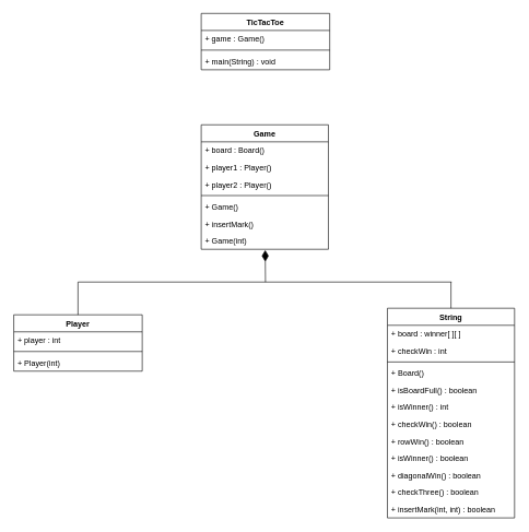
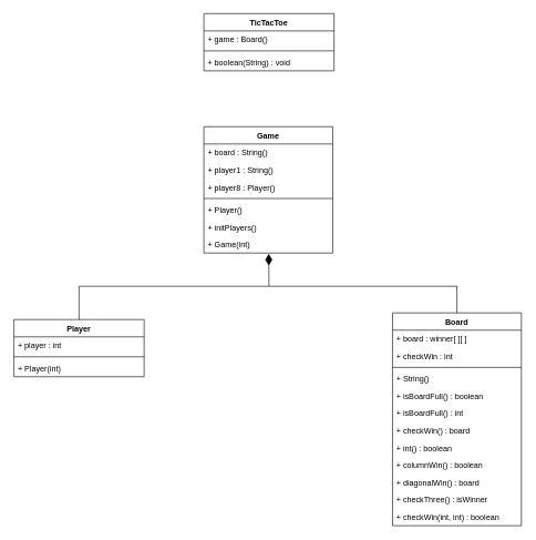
- <mxCell id="3" value="+ game : Game()" style="text;strokeColor=none;fillColor=none;align=left;verticalAlign=top;spacingLeft=4;spacingRight=4;overflow=hidden;rotatable=0;points=[[0,0.5],[1,0.5]];portConstraint=eastwest;" vertex="1" parent="2"><mxGeometry y="26" width="196" height="26" as="geometry" /></mxCell>
+ <mxCell id="3" value="+ game : Board()" style="text;strokeColor=none;fillColor=none;align=left;verticalAlign=top;spacingLeft=4;spacingRight=4;overflow=hidden;rotatable=0;points=[[0,0.5],[1,0.5]];portConstraint=eastwest;" vertex="1" parent="2"><mxGeometry y="26" width="196" height="26" as="geometry" /></mxCell>
- <mxCell id="5" value="+ main(String) : void" style="text;strokeColor=none;fillColor=none;align=left;verticalAlign=top;spacingLeft=4;spacingRight=4;overflow=hidden;rotatable=0;points=[[0,0.5],[1,0.5]];portConstraint=eastwest;" vertex="1" parent="2"><mxGeometry y="60" width="196" height="26" as="geometry" /></mxCell>
+ <mxCell id="5" value="+ boolean(String) : void" style="text;strokeColor=none;fillColor=none;align=left;verticalAlign=top;spacingLeft=4;spacingRight=4;overflow=hidden;rotatable=0;points=[[0,0.5],[1,0.5]];portConstraint=eastwest;" vertex="1" parent="2"><mxGeometry y="60" width="196" height="26" as="geometry" /></mxCell>
- <mxCell id="7" value="+ board : Board()" style="text;strokeColor=none;fillColor=none;align=left;verticalAlign=top;spacingLeft=4;spacingRight=4;overflow=hidden;rotatable=0;points=[[0,0.5],[1,0.5]];portConstraint=eastwest;" vertex="1" parent="6"><mxGeometry y="26" width="194" height="26" as="geometry" /></mxCell>
+ <mxCell id="7" value="+ board : String()" style="text;strokeColor=none;fillColor=none;align=left;verticalAlign=top;spacingLeft=4;spacingRight=4;overflow=hidden;rotatable=0;points=[[0,0.5],[1,0.5]];portConstraint=eastwest;" vertex="1" parent="6"><mxGeometry y="26" width="194" height="26" as="geometry" /></mxCell>
- <mxCell id="8" value="+ player1 : Player()" style="text;strokeColor=none;fillColor=none;align=left;verticalAlign=top;spacingLeft=4;spacingRight=4;overflow=hidden;rotatable=0;points=[[0,0.5],[1,0.5]];portConstraint=eastwest;" vertex="1" parent="6"><mxGeometry y="52" width="194" height="26" as="geometry" /></mxCell>
+ <mxCell id="8" value="+ player1 : String()" style="text;strokeColor=none;fillColor=none;align=left;verticalAlign=top;spacingLeft=4;spacingRight=4;overflow=hidden;rotatable=0;points=[[0,0.5],[1,0.5]];portConstraint=eastwest;" vertex="1" parent="6"><mxGeometry y="52" width="194" height="26" as="geometry" /></mxCell>
- <mxCell id="9" value="+ player2 : Player()" style="text;strokeColor=none;fillColor=none;align=left;verticalAlign=top;spacingLeft=4;spacingRight=4;overflow=hidden;rotatable=0;points=[[0,0.5],[1,0.5]];portConstraint=eastwest;" vertex="1" parent="6"><mxGeometry y="78" width="194" height="26" as="geometry" /></mxCell>
+ <mxCell id="9" value="+ player8 : Player()" style="text;strokeColor=none;fillColor=none;align=left;verticalAlign=top;spacingLeft=4;spacingRight=4;overflow=hidden;rotatable=0;points=[[0,0.5],[1,0.5]];portConstraint=eastwest;" vertex="1" parent="6"><mxGeometry y="78" width="194" height="26" as="geometry" /></mxCell>
- <mxCell id="11" value="+ Game()" style="text;strokeColor=none;fillColor=none;align=left;verticalAlign=top;spacingLeft=4;spacingRight=4;overflow=hidden;rotatable=0;points=[[0,0.5],[1,0.5]];portConstraint=eastwest;" vertex="1" parent="6"><mxGeometry y="112" width="194" height="26" as="geometry" /></mxCell>
+ <mxCell id="11" value="+ Player()" style="text;strokeColor=none;fillColor=none;align=left;verticalAlign=top;spacingLeft=4;spacingRight=4;overflow=hidden;rotatable=0;points=[[0,0.5],[1,0.5]];portConstraint=eastwest;" vertex="1" parent="6"><mxGeometry y="112" width="194" height="26" as="geometry" /></mxCell>
- <mxCell id="12" value="+ insertMark()" style="text;strokeColor=none;fillColor=none;align=left;verticalAlign=top;spacingLeft=4;spacingRight=4;overflow=hidden;rotatable=0;points=[[0,0.5],[1,0.5]];portConstraint=eastwest;" vertex="1" parent="6"><mxGeometry y="138" width="194" height="26" as="geometry" /></mxCell>
+ <mxCell id="12" value="+ initPlayers()" style="text;strokeColor=none;fillColor=none;align=left;verticalAlign=top;spacingLeft=4;spacingRight=4;overflow=hidden;rotatable=0;points=[[0,0.5],[1,0.5]];portConstraint=eastwest;" vertex="1" parent="6"><mxGeometry y="138" width="194" height="26" as="geometry" /></mxCell>
- <mxCell id="18" value="String" style="swimlane;fontStyle=1;align=center;verticalAlign=top;childLayout=stackLayout;horizontal=1;startSize=26;horizontalStack=0;resizeParent=1;resizeParentMax=0;resizeLast=0;collapsible=1;marginBottom=0;" vertex="1" parent="1"><mxGeometry x="590" y="470" width="194" height="320" as="geometry" /></mxCell>
+ <mxCell id="18" value="Board" style="swimlane;fontStyle=1;align=center;verticalAlign=top;childLayout=stackLayout;horizontal=1;startSize=26;horizontalStack=0;resizeParent=1;resizeParentMax=0;resizeLast=0;collapsible=1;marginBottom=0;" vertex="1" parent="1"><mxGeometry x="590" y="470" width="194" height="320" as="geometry" /></mxCell>
- <mxCell id="22" value="+ Board()" style="text;strokeColor=none;fillColor=none;align=left;verticalAlign=top;spacingLeft=4;spacingRight=4;overflow=hidden;rotatable=0;points=[[0,0.5],[1,0.5]];portConstraint=eastwest;" vertex="1" parent="18"><mxGeometry y="86" width="194" height="26" as="geometry" /></mxCell>
+ <mxCell id="22" value="+ String()" style="text;strokeColor=none;fillColor=none;align=left;verticalAlign=top;spacingLeft=4;spacingRight=4;overflow=hidden;rotatable=0;points=[[0,0.5],[1,0.5]];portConstraint=eastwest;" vertex="1" parent="18"><mxGeometry y="86" width="194" height="26" as="geometry" /></mxCell>
- <mxCell id="24" value="+ isWinner() : int" style="text;strokeColor=none;fillColor=none;align=left;verticalAlign=top;spacingLeft=4;spacingRight=4;overflow=hidden;rotatable=0;points=[[0,0.5],[1,0.5]];portConstraint=eastwest;" vertex="1" parent="18"><mxGeometry y="138" width="194" height="26" as="geometry" /></mxCell>
+ <mxCell id="24" value="+ isBoardFull() : int" style="text;strokeColor=none;fillColor=none;align=left;verticalAlign=top;spacingLeft=4;spacingRight=4;overflow=hidden;rotatable=0;points=[[0,0.5],[1,0.5]];portConstraint=eastwest;" vertex="1" parent="18"><mxGeometry y="138" width="194" height="26" as="geometry" /></mxCell>
- <mxCell id="25" value="+ checkWin() : boolean" style="text;strokeColor=none;fillColor=none;align=left;verticalAlign=top;spacingLeft=4;spacingRight=4;overflow=hidden;rotatable=0;points=[[0,0.5],[1,0.5]];portConstraint=eastwest;" vertex="1" parent="18"><mxGeometry y="164" width="194" height="26" as="geometry" /></mxCell>
+ <mxCell id="25" value="+ checkWin() : board" style="text;strokeColor=none;fillColor=none;align=left;verticalAlign=top;spacingLeft=4;spacingRight=4;overflow=hidden;rotatable=0;points=[[0,0.5],[1,0.5]];portConstraint=eastwest;" vertex="1" parent="18"><mxGeometry y="164" width="194" height="26" as="geometry" /></mxCell>
- <mxCell id="26" value="+ rowWin() : boolean" style="text;strokeColor=none;fillColor=none;align=left;verticalAlign=top;spacingLeft=4;spacingRight=4;overflow=hidden;rotatable=0;points=[[0,0.5],[1,0.5]];portConstraint=eastwest;" vertex="1" parent="18"><mxGeometry y="190" width="194" height="26" as="geometry" /></mxCell>
+ <mxCell id="26" value="+ int() : boolean" style="text;strokeColor=none;fillColor=none;align=left;verticalAlign=top;spacingLeft=4;spacingRight=4;overflow=hidden;rotatable=0;points=[[0,0.5],[1,0.5]];portConstraint=eastwest;" vertex="1" parent="18"><mxGeometry y="190" width="194" height="26" as="geometry" /></mxCell>
- <mxCell id="27" value="+ isWinner() : boolean" style="text;strokeColor=none;fillColor=none;align=left;verticalAlign=top;spacingLeft=4;spacingRight=4;overflow=hidden;rotatable=0;points=[[0,0.5],[1,0.5]];portConstraint=eastwest;" vertex="1" parent="18"><mxGeometry y="216" width="194" height="26" as="geometry" /></mxCell>
+ <mxCell id="27" value="+ columnWin() : boolean" style="text;strokeColor=none;fillColor=none;align=left;verticalAlign=top;spacingLeft=4;spacingRight=4;overflow=hidden;rotatable=0;points=[[0,0.5],[1,0.5]];portConstraint=eastwest;" vertex="1" parent="18"><mxGeometry y="216" width="194" height="26" as="geometry" /></mxCell>
- <mxCell id="28" value="+ diagonalWin() : boolean" style="text;strokeColor=none;fillColor=none;align=left;verticalAlign=top;spacingLeft=4;spacingRight=4;overflow=hidden;rotatable=0;points=[[0,0.5],[1,0.5]];portConstraint=eastwest;" vertex="1" parent="18"><mxGeometry y="242" width="194" height="26" as="geometry" /></mxCell>
+ <mxCell id="28" value="+ diagonalWin() : board" style="text;strokeColor=none;fillColor=none;align=left;verticalAlign=top;spacingLeft=4;spacingRight=4;overflow=hidden;rotatable=0;points=[[0,0.5],[1,0.5]];portConstraint=eastwest;" vertex="1" parent="18"><mxGeometry y="242" width="194" height="26" as="geometry" /></mxCell>
- <mxCell id="29" value="+ checkThree() : boolean" style="text;strokeColor=none;fillColor=none;align=left;verticalAlign=top;spacingLeft=4;spacingRight=4;overflow=hidden;rotatable=0;points=[[0,0.5],[1,0.5]];portConstraint=eastwest;" vertex="1" parent="18"><mxGeometry y="268" width="194" height="26" as="geometry" /></mxCell>
+ <mxCell id="29" value="+ checkThree() : isWinner" style="text;strokeColor=none;fillColor=none;align=left;verticalAlign=top;spacingLeft=4;spacingRight=4;overflow=hidden;rotatable=0;points=[[0,0.5],[1,0.5]];portConstraint=eastwest;" vertex="1" parent="18"><mxGeometry y="268" width="194" height="26" as="geometry" /></mxCell>
- <mxCell id="30" value="+ insertMark(int, int) : boolean" style="text;strokeColor=none;fillColor=none;align=left;verticalAlign=top;spacingLeft=4;spacingRight=4;overflow=hidden;rotatable=0;points=[[0,0.5],[1,0.5]];portConstraint=eastwest;" vertex="1" parent="18"><mxGeometry y="294" width="194" height="26" as="geometry" /></mxCell>
+ <mxCell id="30" value="+ checkWin(int, int) : boolean" style="text;strokeColor=none;fillColor=none;align=left;verticalAlign=top;spacingLeft=4;spacingRight=4;overflow=hidden;rotatable=0;points=[[0,0.5],[1,0.5]];portConstraint=eastwest;" vertex="1" parent="18"><mxGeometry y="294" width="194" height="26" as="geometry" /></mxCell>
